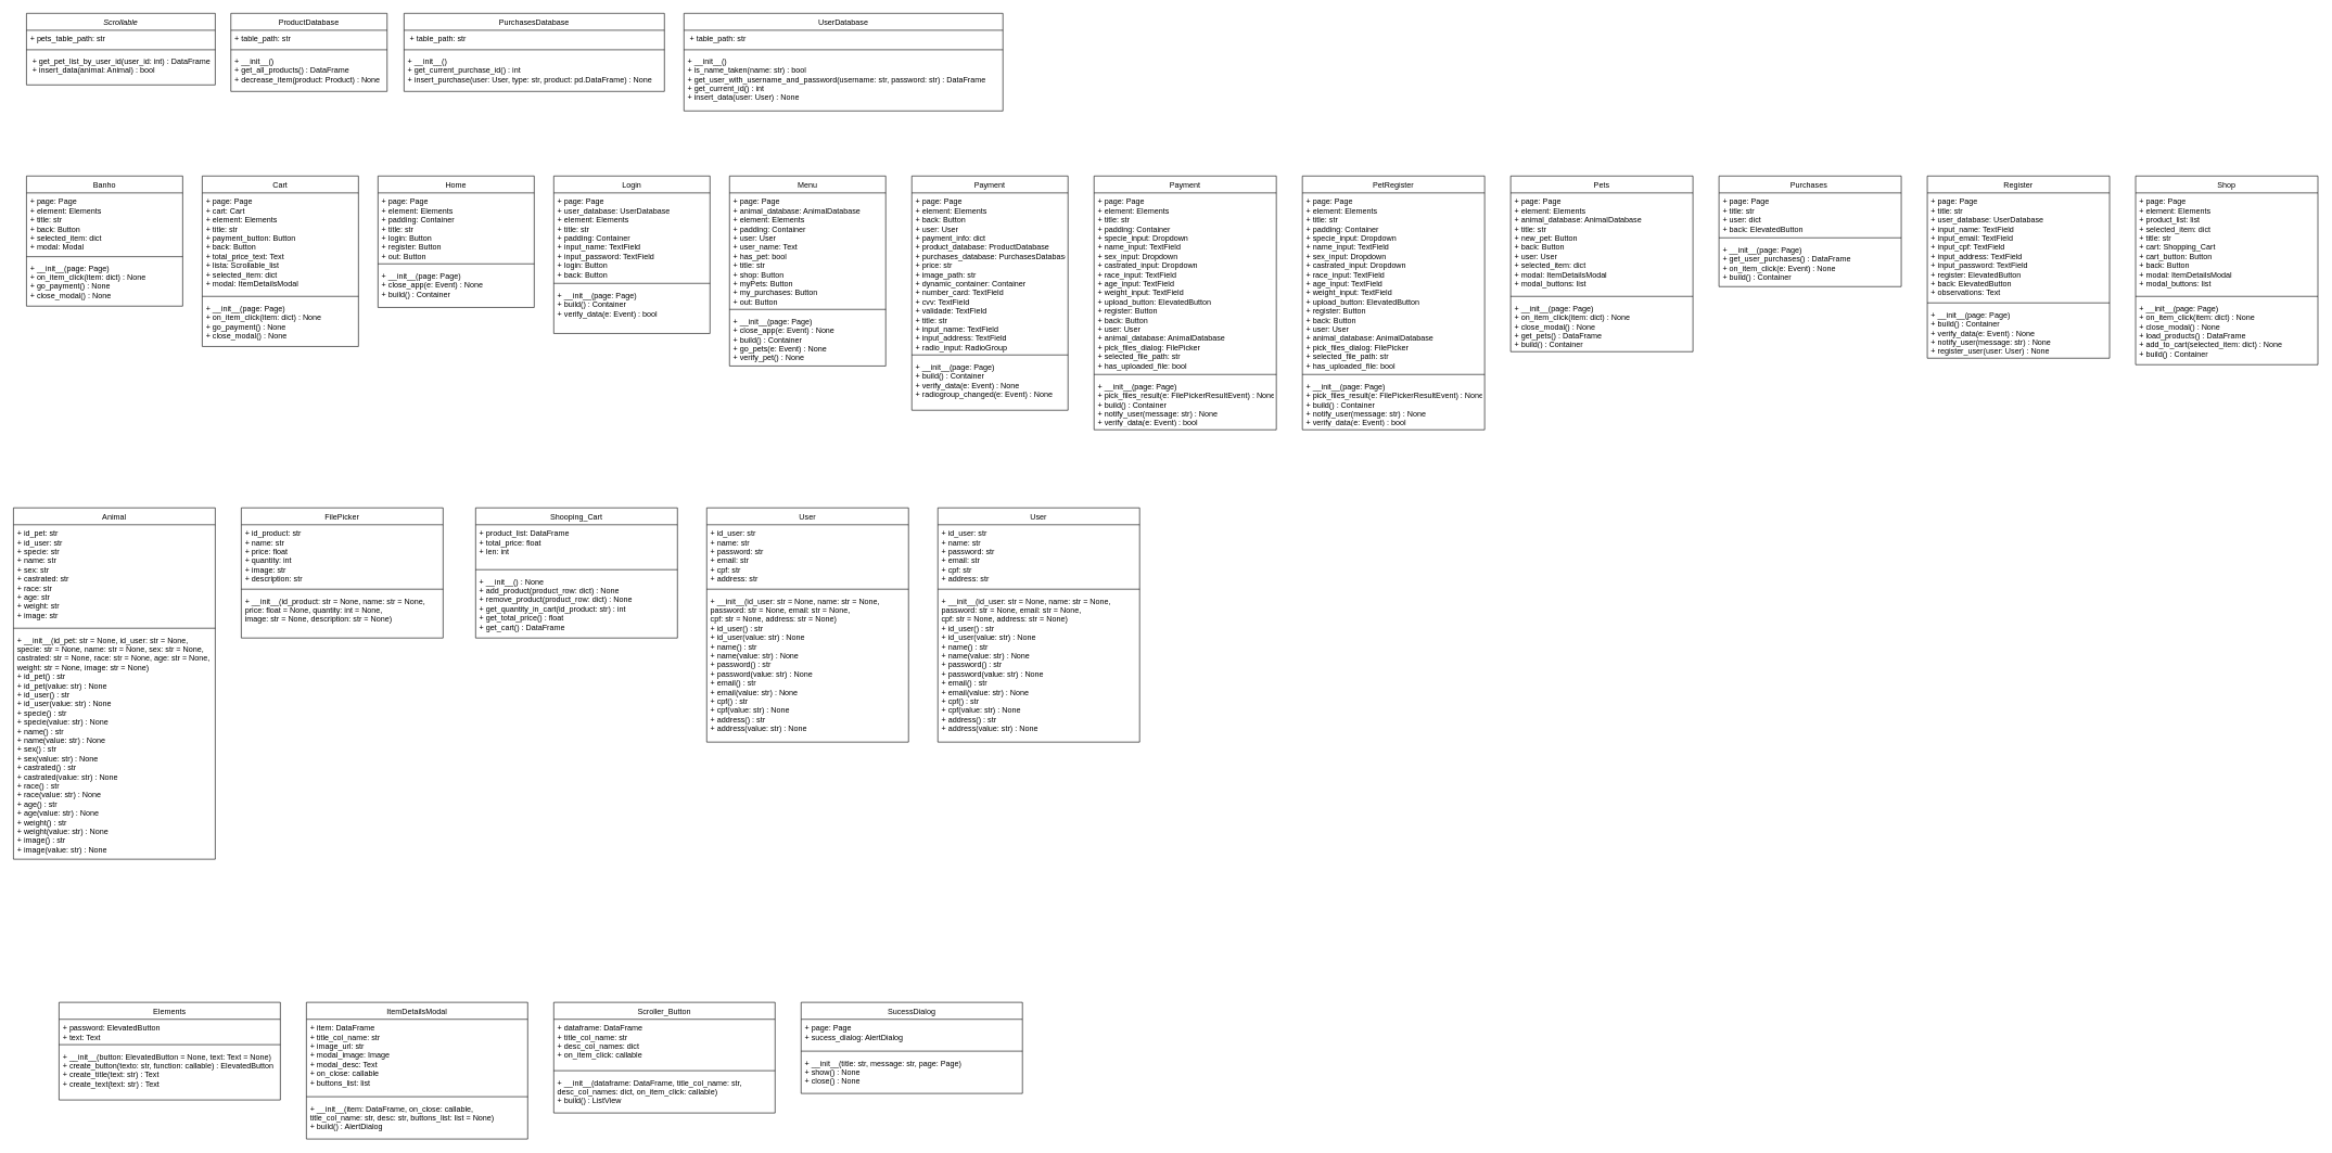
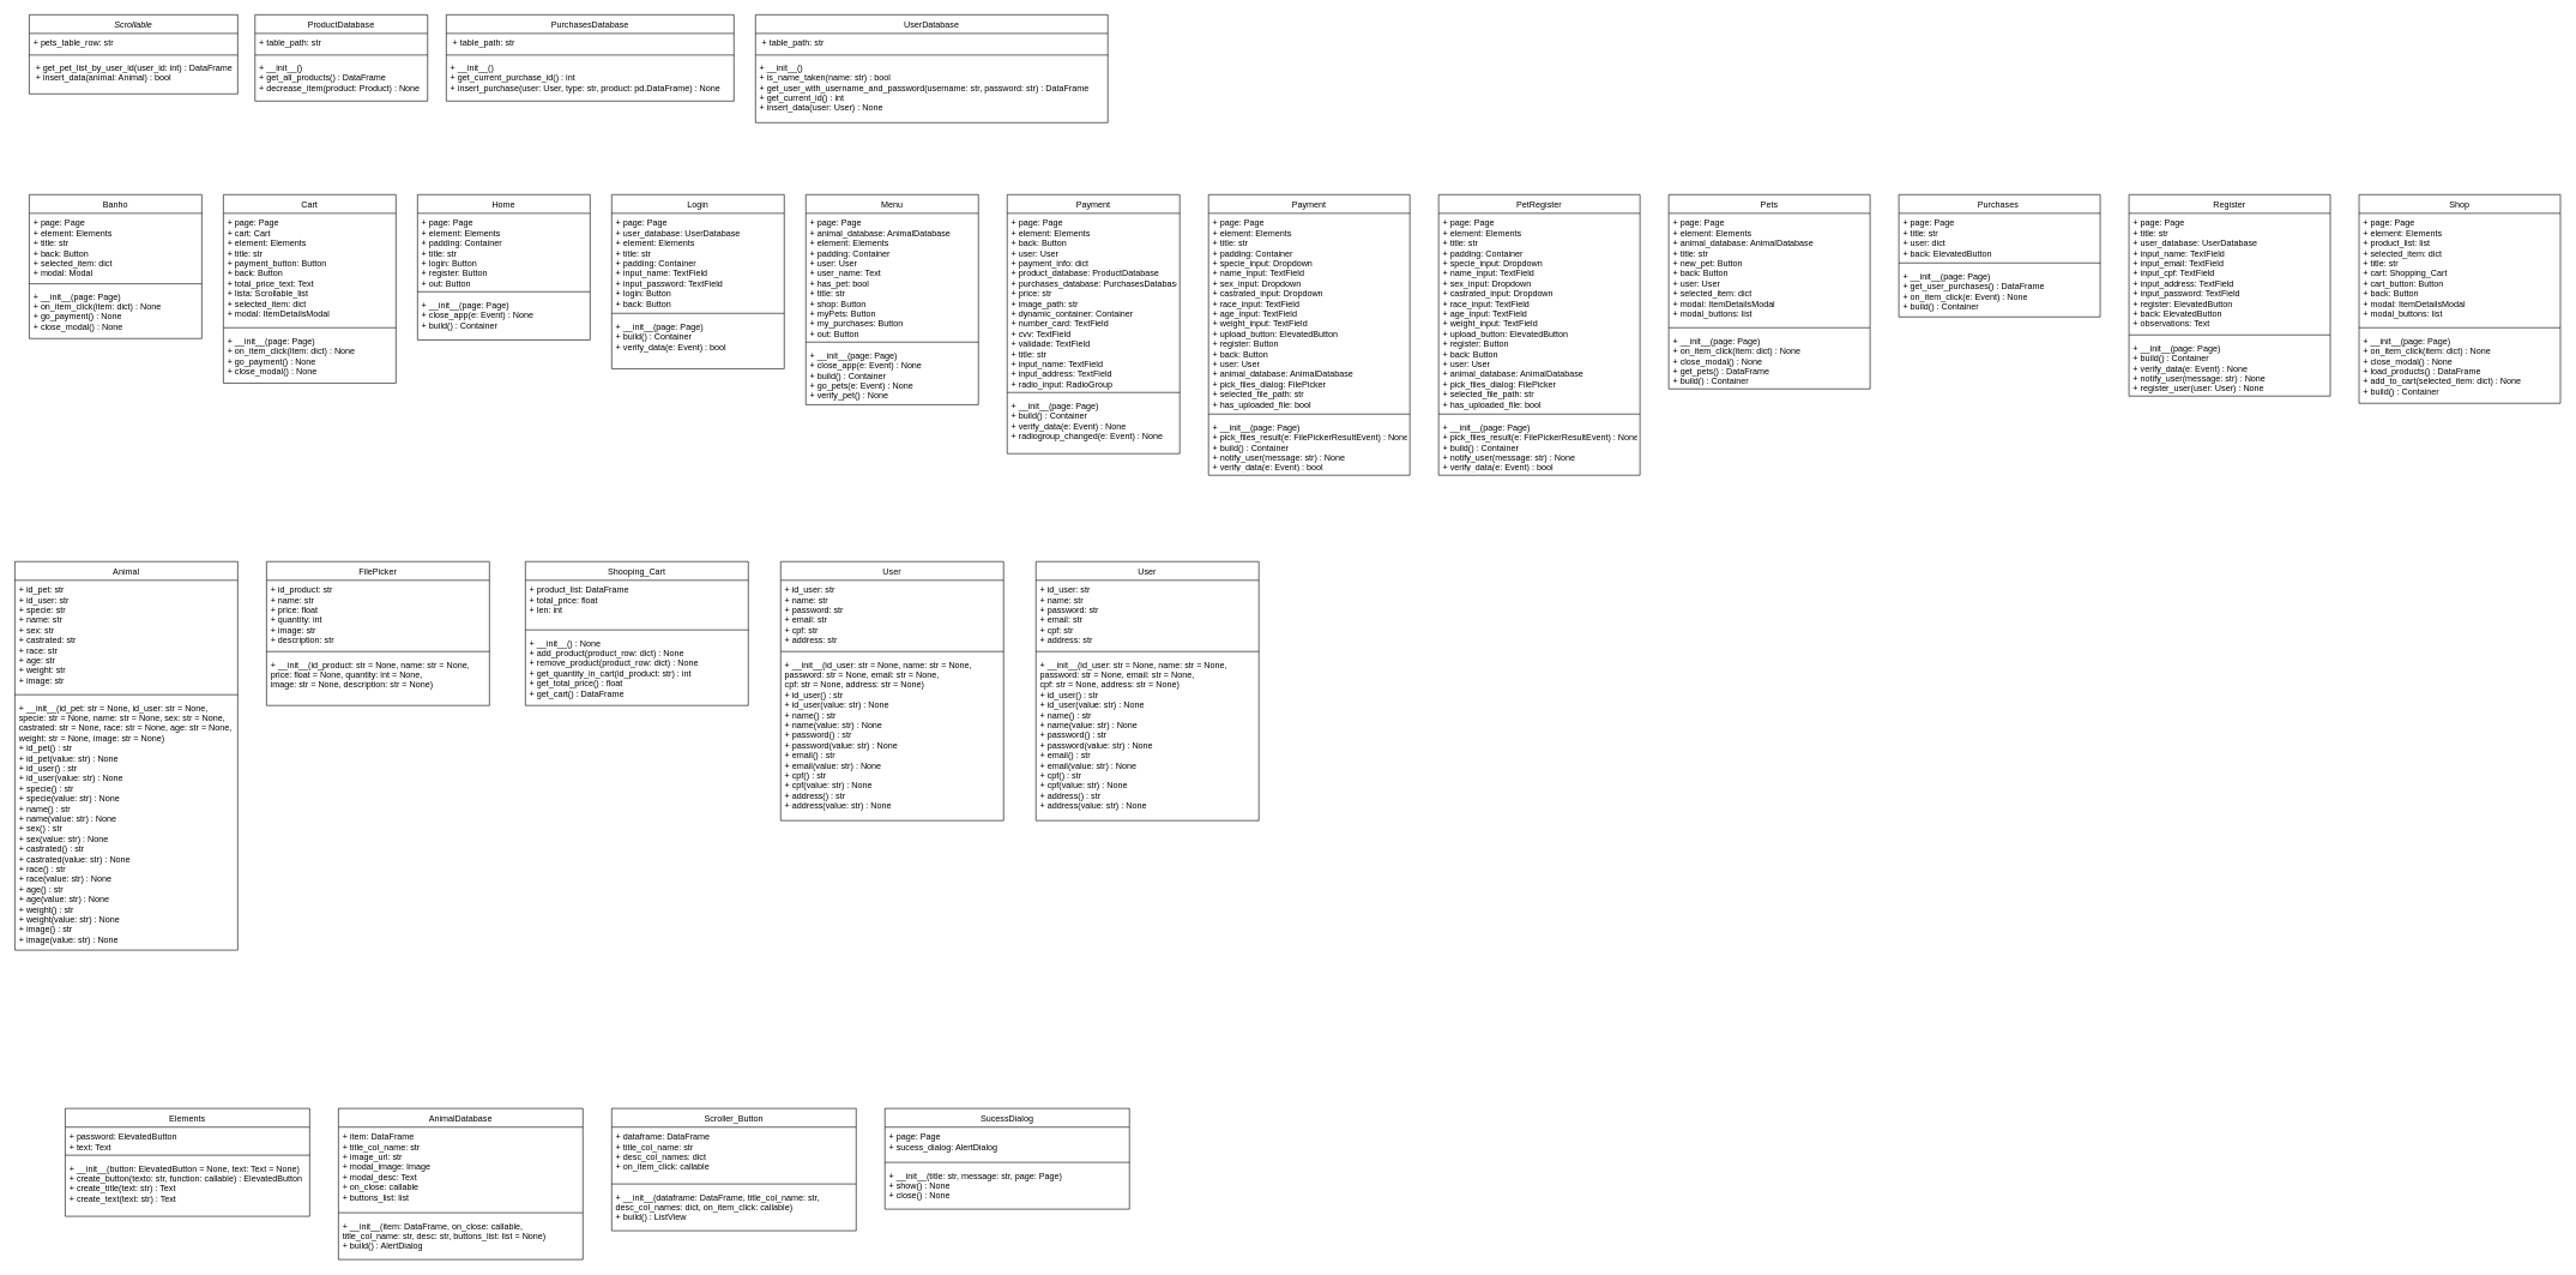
- <mxCell id="3" value="+ pets_table_path: str " style="text;align=left;verticalAlign=top;spacingLeft=4;spacingRight=4;overflow=hidden;rotatable=0;points=[[0,0.5],[1,0.5]];portConstraint=eastwest;" parent="2" vertex="1"><mxGeometry y="26" width="290" height="26" as="geometry" /></mxCell>
+ <mxCell id="3" value="+ pets_table_row: str " style="text;align=left;verticalAlign=top;spacingLeft=4;spacingRight=4;overflow=hidden;rotatable=0;points=[[0,0.5],[1,0.5]];portConstraint=eastwest;" parent="2" vertex="1"><mxGeometry y="26" width="290" height="26" as="geometry" /></mxCell>
- <mxCell id="90" value="ItemDetailsModal" style="swimlane;fontStyle=0;align=center;verticalAlign=top;childLayout=stackLayout;horizontal=1;startSize=26;horizontalStack=0;resizeParent=1;resizeLast=0;collapsible=1;marginBottom=0;rounded=0;shadow=0;strokeWidth=1;" vertex="1" parent="1"><mxGeometry x="470" y="1540" width="340" height="210" as="geometry"><mxRectangle x="550" y="140" width="160" height="26" as="alternateBounds" /></mxGeometry></mxCell>
+ <mxCell id="90" value="AnimalDatabase" style="swimlane;fontStyle=0;align=center;verticalAlign=top;childLayout=stackLayout;horizontal=1;startSize=26;horizontalStack=0;resizeParent=1;resizeLast=0;collapsible=1;marginBottom=0;rounded=0;shadow=0;strokeWidth=1;" vertex="1" parent="1"><mxGeometry x="470" y="1540" width="340" height="210" as="geometry"><mxRectangle x="550" y="140" width="160" height="26" as="alternateBounds" /></mxGeometry></mxCell>
